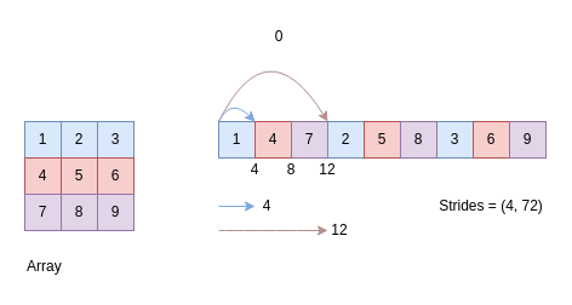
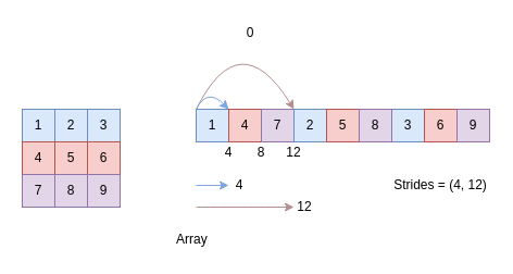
- <mxCell id="30" value="Strides = (4, 72)" style="text;html=1;strokeColor=none;fillColor=none;align=center;verticalAlign=middle;whiteSpace=wrap;rounded=0;" parent="1" vertex="1"><mxGeometry x="360" y="160" width="90" height="20" as="geometry" /></mxCell>
+ <mxCell id="30" value="Strides = (4, 12)" style="text;html=1;strokeColor=none;fillColor=none;align=center;verticalAlign=middle;whiteSpace=wrap;rounded=0;" parent="1" vertex="1"><mxGeometry x="360" y="160" width="90" height="20" as="geometry" /></mxCell>
- <mxCell id="31" value="Array" style="text;html=1;strokeColor=none;fillColor=none;align=left;verticalAlign=middle;whiteSpace=wrap;rounded=0;" parent="1" vertex="1"><mxGeometry x="20" y="210" width="40" height="20" as="geometry" /></mxCell>
+ <mxCell id="31" value="Array" style="text;html=1;strokeColor=none;fillColor=none;align=left;verticalAlign=middle;whiteSpace=wrap;rounded=0;" parent="1" vertex="1"><mxGeometry x="160" y="210" width="40" height="20" as="geometry" /></mxCell>
